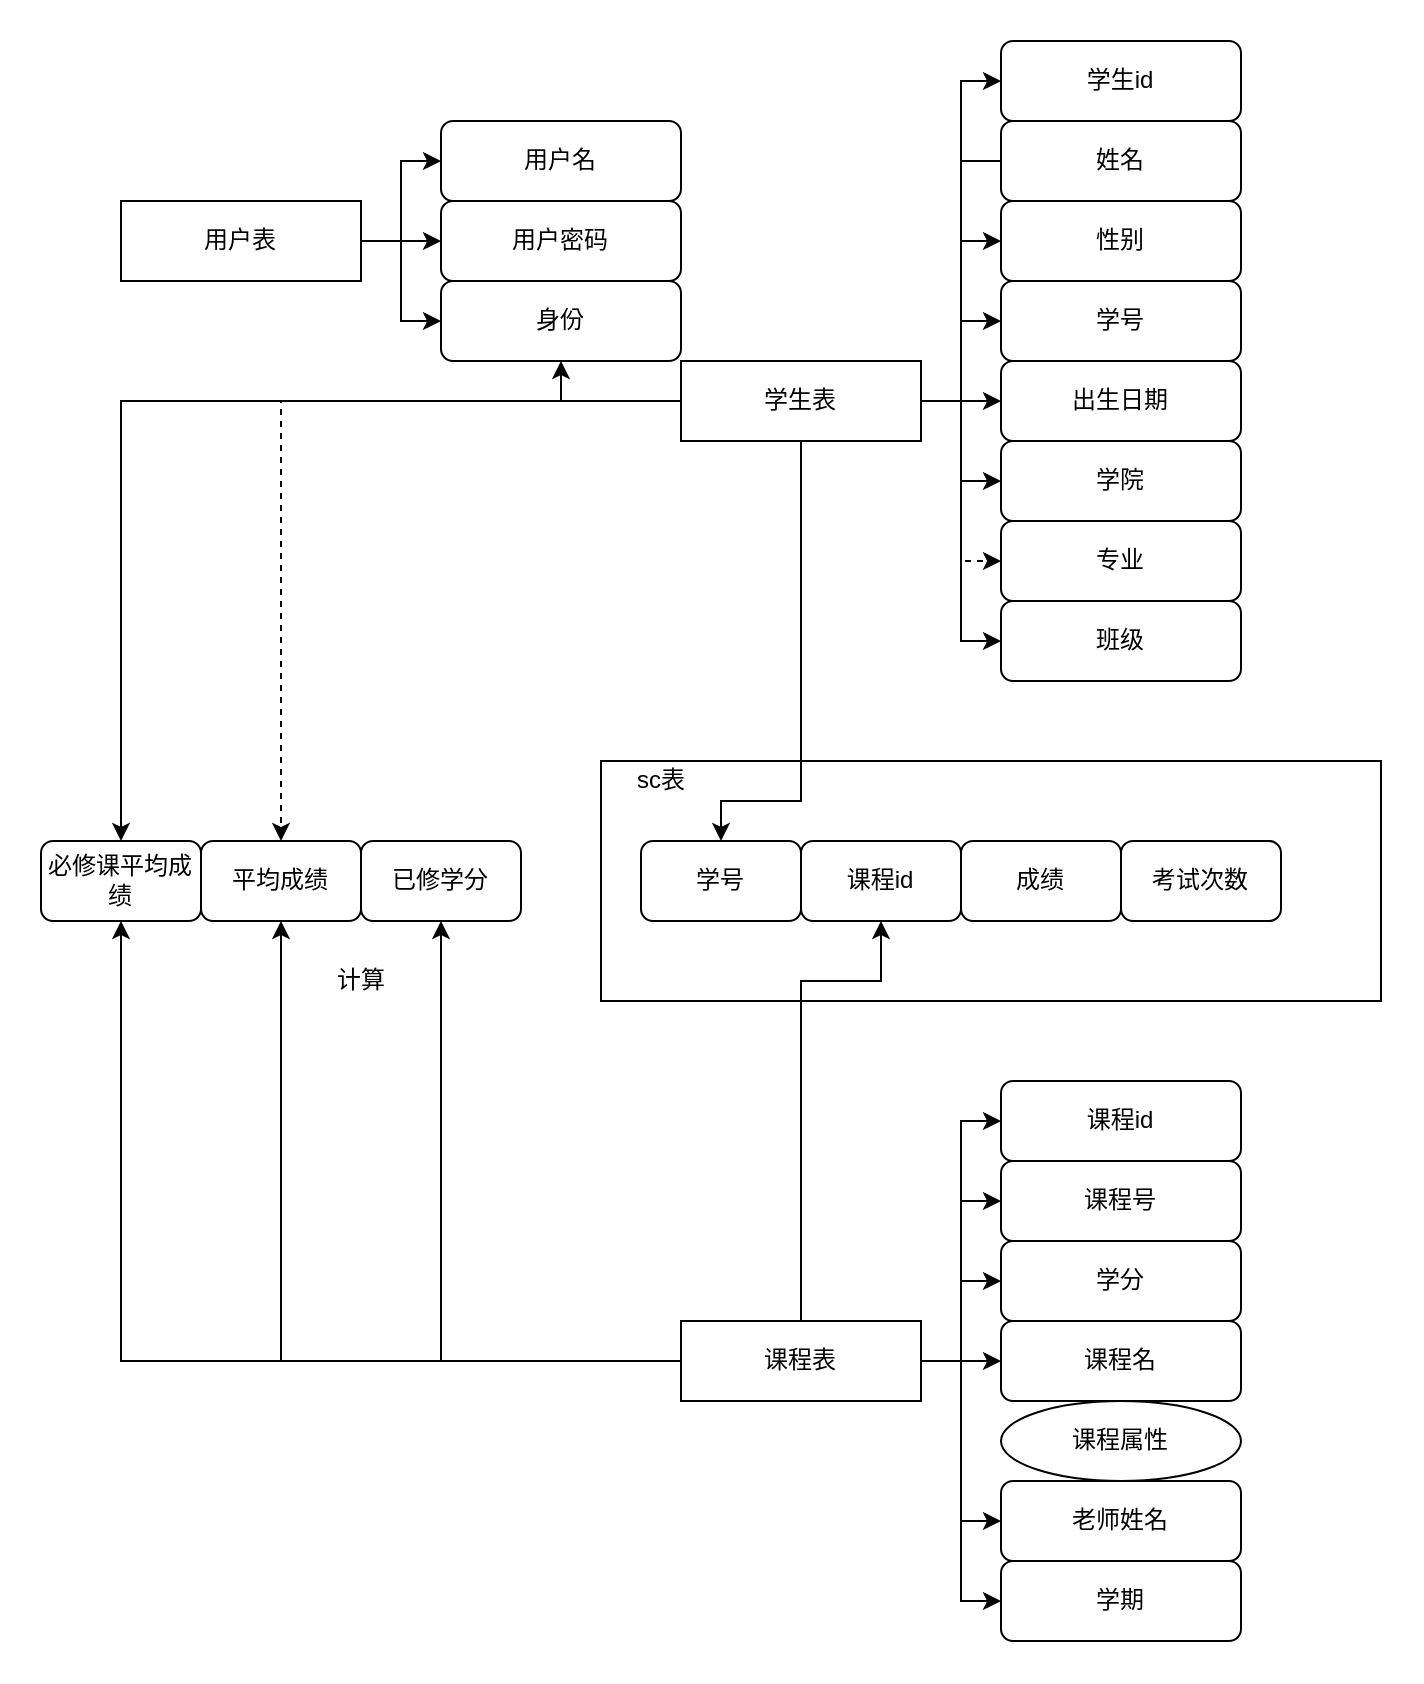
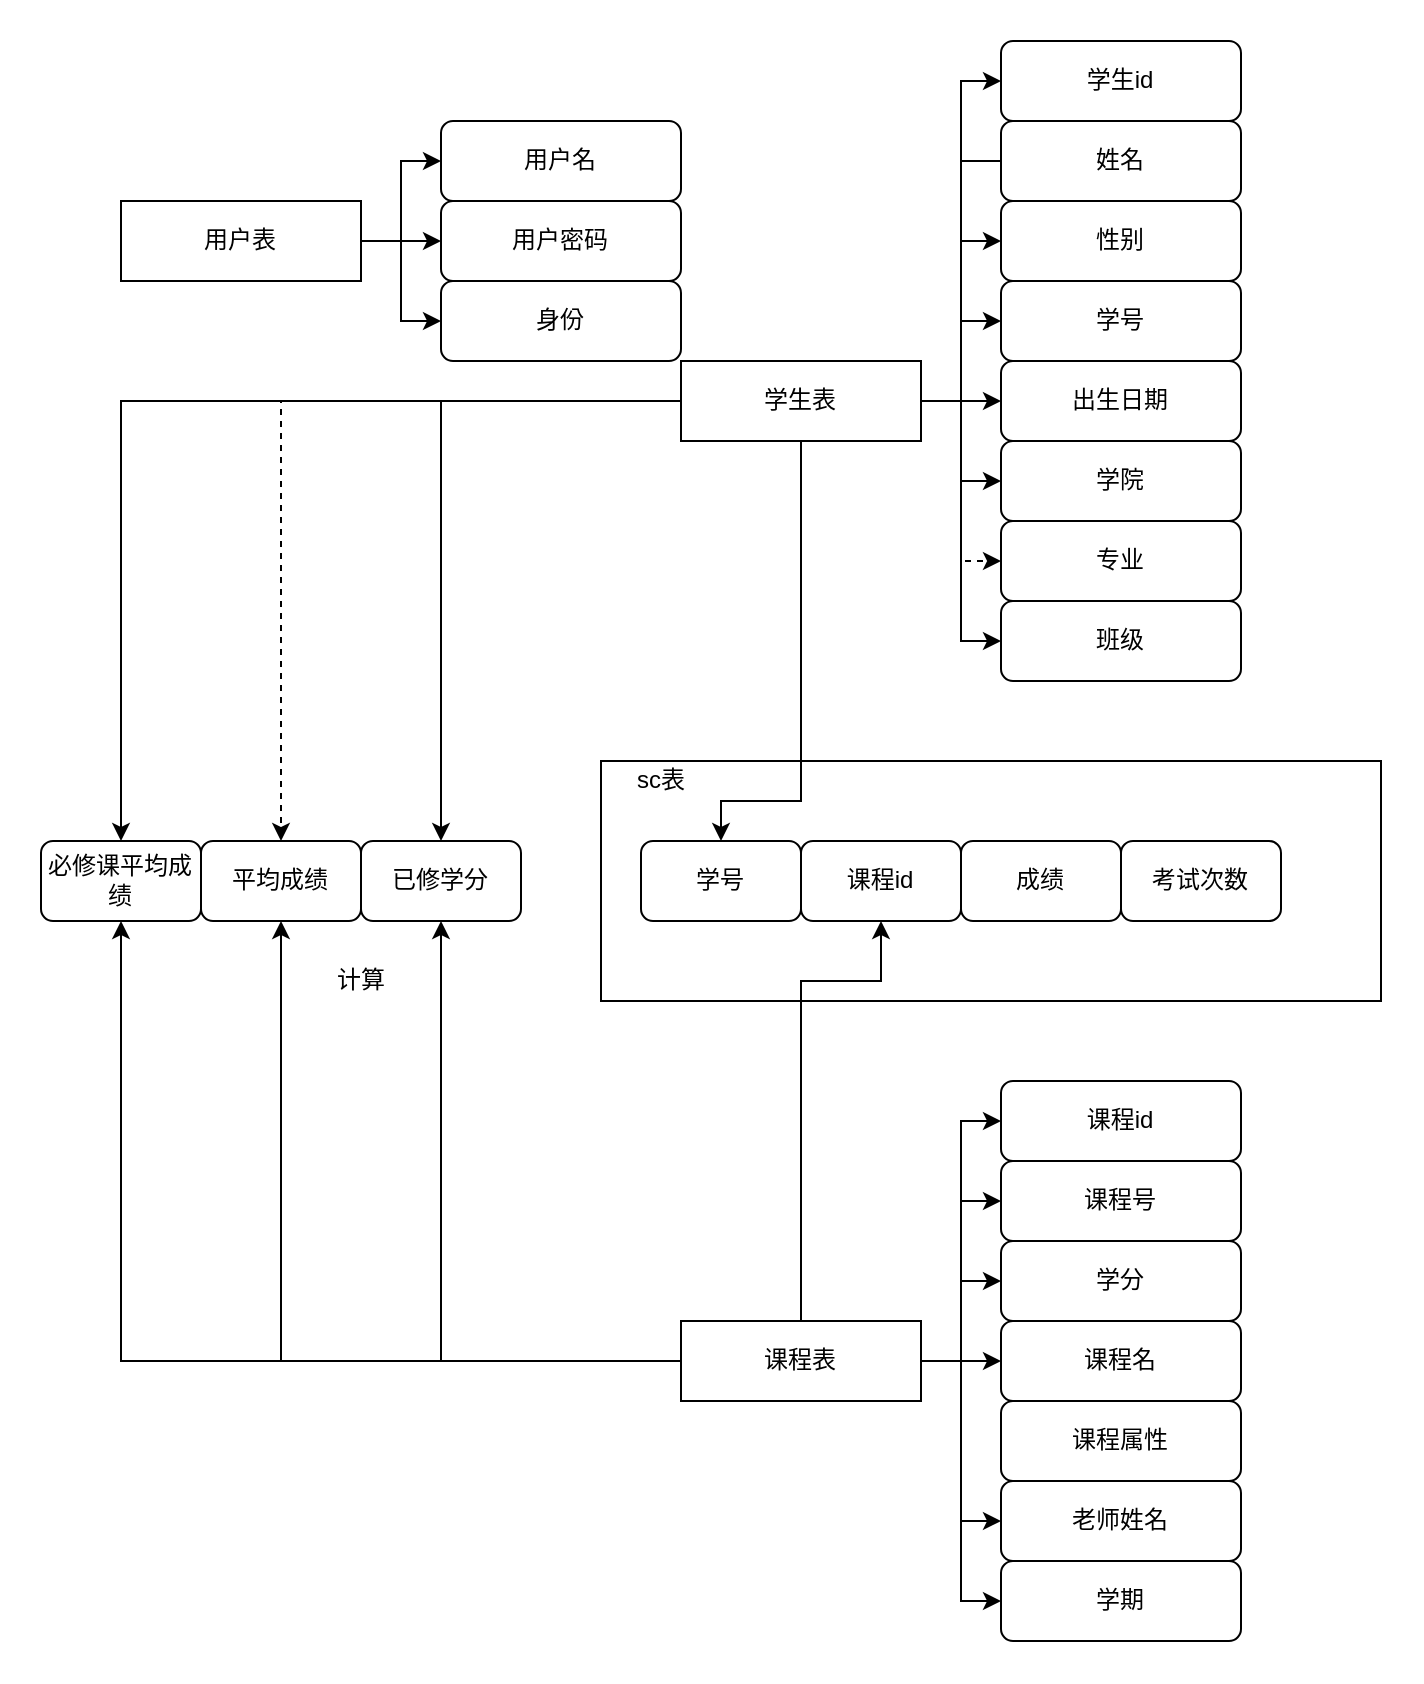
- <mxCell id="5" style="edgeStyle=orthogonalEdgeStyle;rounded=0;orthogonalLoop=1;jettySize=auto;html=1;exitX=0;exitY=0.5;exitDx=0;exitDy=0;" parent="1" source="15" target="34" edge="1"><mxGeometry relative="1" as="geometry" /></mxCell>
+ <mxCell id="5" style="edgeStyle=orthogonalEdgeStyle;rounded=0;orthogonalLoop=1;jettySize=auto;html=1;exitX=0;exitY=0.5;exitDx=0;exitDy=0;entryX=0.5;entryY=0;entryDx=0;entryDy=0;" parent="1" source="15" target="39" edge="1"><mxGeometry relative="1" as="geometry" /></mxCell>
- <mxCell id="46" value="课程属性" style="ellipse;whiteSpace=wrap;html=1;" parent="1" vertex="1"><mxGeometry x="500" y="700" width="120" height="40" as="geometry" /></mxCell>
+ <mxCell id="46" value="课程属性" style="rounded=1;whiteSpace=wrap;html=1;" parent="1" vertex="1"><mxGeometry x="500" y="700" width="120" height="40" as="geometry" /></mxCell>
